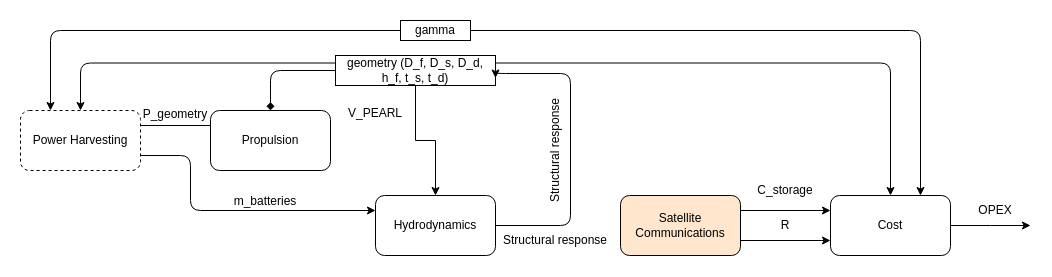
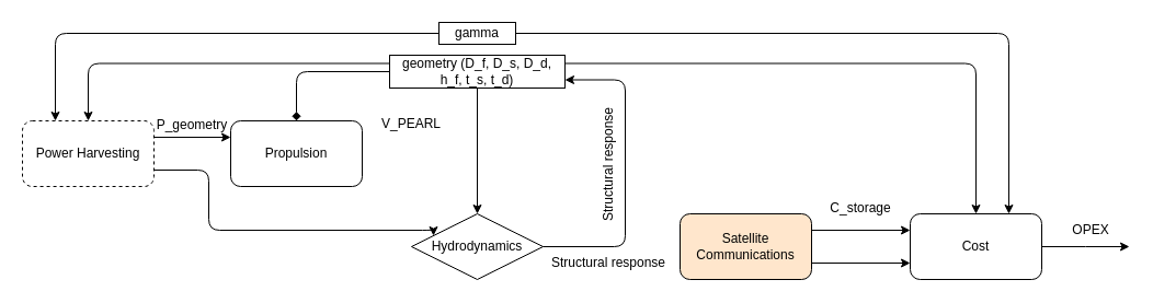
- <mxCell id="16" value="geometry (D_f, D_s, D_d, h_f, t_s, t_d)" style="rounded=0;whiteSpace=wrap;html=1;" vertex="1" parent="1"><mxGeometry x="335" y="55" width="160" height="30" as="geometry" /></mxCell>
+ <mxCell id="16" value="geometry (D_f, D_s, D_d, h_f, t_s, t_d)" style="rounded=0;whiteSpace=wrap;html=1;" vertex="1" parent="1"><mxGeometry x="355" y="50" width="160" height="30" as="geometry" /></mxCell>
- <mxCell id="7" style="edgeStyle=orthogonalEdgeStyle;rounded=0;orthogonalLoop=1;jettySize=auto;html=1;exitX=1;exitY=0.25;exitDx=0;exitDy=0;entryX=0;entryY=0.25;entryDx=0;entryDy=0;endArrow=none;" edge="1" parent="1" source="8" target="9"><mxGeometry relative="1" as="geometry" /></mxCell>
+ <mxCell id="7" style="edgeStyle=orthogonalEdgeStyle;rounded=0;orthogonalLoop=1;jettySize=auto;html=1;exitX=1;exitY=0.25;exitDx=0;exitDy=0;entryX=0;entryY=0.25;entryDx=0;entryDy=0;" edge="1" parent="1" source="8" target="9"><mxGeometry relative="1" as="geometry" /></mxCell>
- <mxCell id="28" value="m_batteries" style="text;html=1;strokeColor=none;fillColor=none;align=center;verticalAlign=middle;whiteSpace=wrap;rounded=0;" vertex="1" parent="1"><mxGeometry x="230" y="191" width="70" height="20" as="geometry" /></mxCell>
- <mxCell id="10" value="Hydrodynamics" style="rounded=1;whiteSpace=wrap;html=1;" vertex="1" parent="1"><mxGeometry x="375" y="195" width="120" height="60" as="geometry" /></mxCell>
+ <mxCell id="10" value="Hydrodynamics" style="rhombus;whiteSpace=wrap;html=1;" vertex="1" parent="1"><mxGeometry x="375" y="195" width="120" height="60" as="geometry" /></mxCell>
- <mxCell id="24" value="R" style="text;html=1;strokeColor=none;fillColor=none;align=center;verticalAlign=middle;whiteSpace=wrap;rounded=0;" vertex="1" parent="1"><mxGeometry x="770" y="215" width="30" height="20" as="geometry" /></mxCell>
